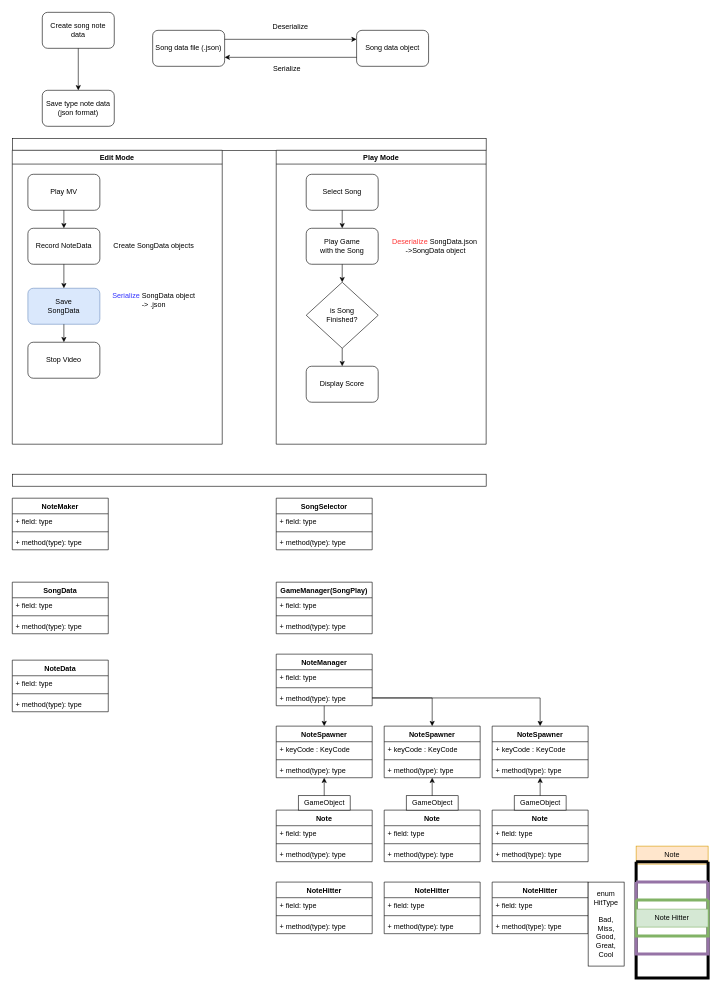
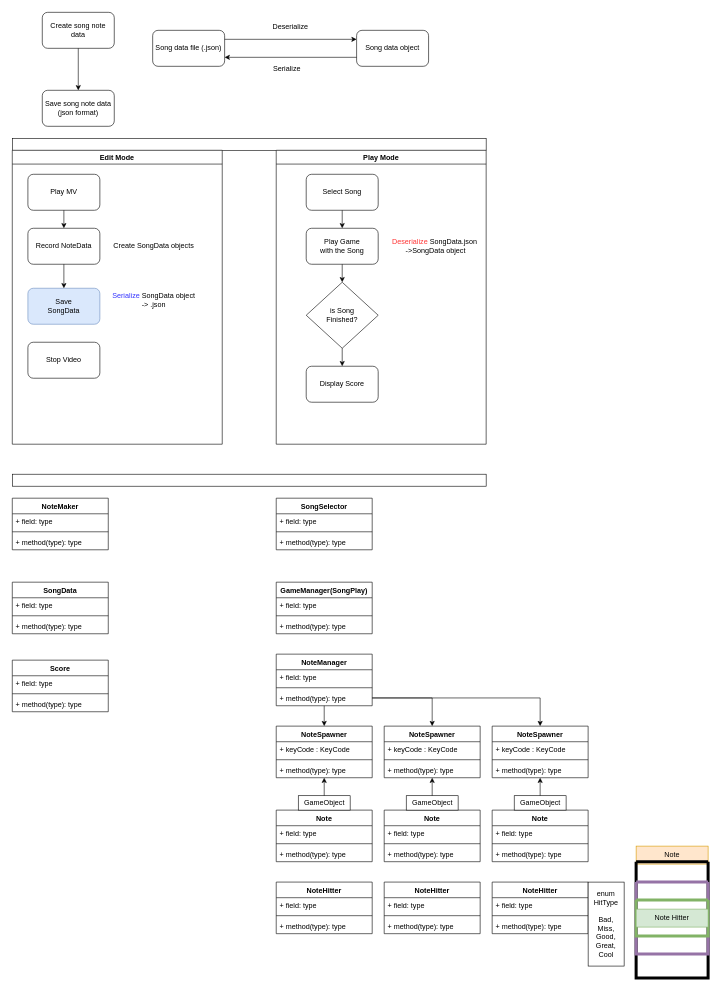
- <mxCell id="3" value="Save type note data&lt;br&gt;(json format)" style="rounded=1;whiteSpace=wrap;html=1;" vertex="1" parent="1"><mxGeometry x="70" y="150" width="120" height="60" as="geometry" /></mxCell>
+ <mxCell id="3" value="Save song note data&lt;br&gt;(json format)" style="rounded=1;whiteSpace=wrap;html=1;" vertex="1" parent="1"><mxGeometry x="70" y="150" width="120" height="60" as="geometry" /></mxCell>
- <mxCell id="27" value="" style="endArrow=classic;html=1;rounded=0;exitX=0.5;exitY=1;exitDx=0;exitDy=0;" edge="1" parent="1" source="21" target="26"><mxGeometry width="50" height="50" relative="1" as="geometry"><mxPoint x="236" y="520" as="sourcePoint" /><mxPoint x="286" y="470" as="targetPoint" /></mxGeometry></mxCell>
- <mxCell id="40" value="NoteData" style="swimlane;fontStyle=1;align=center;verticalAlign=top;childLayout=stackLayout;horizontal=1;startSize=26;horizontalStack=0;resizeParent=1;resizeParentMax=0;resizeLast=0;collapsible=1;marginBottom=0;fontColor=#000000;" vertex="1" parent="1"><mxGeometry x="20" y="1100" width="160" height="86" as="geometry" /></mxCell>
+ <mxCell id="40" value="Score" style="swimlane;fontStyle=1;align=center;verticalAlign=top;childLayout=stackLayout;horizontal=1;startSize=26;horizontalStack=0;resizeParent=1;resizeParentMax=0;resizeLast=0;collapsible=1;marginBottom=0;fontColor=#000000;" vertex="1" parent="1"><mxGeometry x="20" y="1100" width="160" height="86" as="geometry" /></mxCell>
